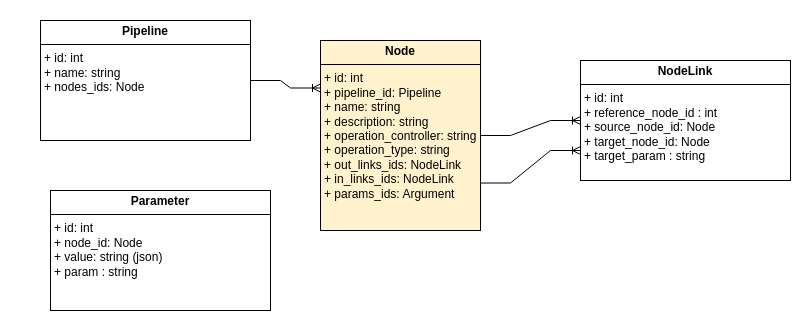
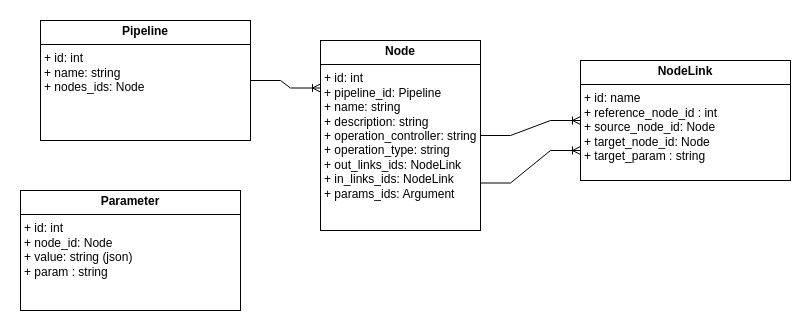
- <mxCell id="4" value="&lt;p style=&quot;margin: 0px ; margin-top: 4px ; text-align: center&quot;&gt;&lt;/p&gt;&lt;p style=&quot;text-wrap: wrap; margin: 4px 0px 0px; text-align: center;&quot;&gt;&lt;b&gt;NodeLink&lt;/b&gt;&lt;/p&gt;&lt;hr style=&quot;text-wrap: wrap; border-style: solid;&quot; size=&quot;1&quot;&gt;&lt;p style=&quot;margin: 0px ; margin-left: 4px&quot;&gt;+ id: int&lt;/p&gt;&lt;p style=&quot;margin: 0px ; margin-left: 4px&quot;&gt;&lt;span style=&quot;text-wrap: wrap;&quot;&gt;+ reference_node_id : int&lt;/span&gt;&lt;br&gt;&lt;/p&gt;&lt;p style=&quot;margin: 0px 0px 0px 4px;&quot;&gt;&lt;span style=&quot;text-wrap: wrap;&quot;&gt;+ source_node_id: Node&lt;/span&gt;&lt;/p&gt;&lt;p style=&quot;margin: 0px 0px 0px 4px;&quot;&gt;&lt;span style=&quot;text-wrap: wrap;&quot;&gt;+&amp;nbsp;&lt;/span&gt;&lt;span style=&quot;text-wrap: wrap;&quot;&gt;target_node_id&lt;/span&gt;&lt;span style=&quot;text-wrap: wrap;&quot;&gt;:&amp;nbsp;&lt;/span&gt;&lt;span style=&quot;text-wrap: wrap; background-color: initial;&quot;&gt;Node&lt;/span&gt;&lt;/p&gt;&lt;p style=&quot;margin: 0px 0px 0px 4px;&quot;&gt;&lt;span style=&quot;text-wrap: wrap;&quot;&gt;+ target_param : string&lt;/span&gt;&lt;/p&gt;" style="verticalAlign=top;align=left;overflow=fill;fontSize=12;fontFamily=Helvetica;html=1;rounded=0;shadow=0;comic=0;labelBackgroundColor=none;strokeWidth=1" parent="1" vertex="1"><mxGeometry x="580" y="60" width="210" height="120" as="geometry" /></mxCell>
+ <mxCell id="4" value="&lt;p style=&quot;margin: 0px ; margin-top: 4px ; text-align: center&quot;&gt;&lt;/p&gt;&lt;p style=&quot;text-wrap: wrap; margin: 4px 0px 0px; text-align: center;&quot;&gt;&lt;b&gt;NodeLink&lt;/b&gt;&lt;/p&gt;&lt;hr style=&quot;text-wrap: wrap; border-style: solid;&quot; size=&quot;1&quot;&gt;&lt;p style=&quot;margin: 0px ; margin-left: 4px&quot;&gt;+ id: name&lt;/p&gt;&lt;p style=&quot;margin: 0px ; margin-left: 4px&quot;&gt;&lt;span style=&quot;text-wrap: wrap;&quot;&gt;+ reference_node_id : int&lt;/span&gt;&lt;br&gt;&lt;/p&gt;&lt;p style=&quot;margin: 0px 0px 0px 4px;&quot;&gt;&lt;span style=&quot;text-wrap: wrap;&quot;&gt;+ source_node_id: Node&lt;/span&gt;&lt;/p&gt;&lt;p style=&quot;margin: 0px 0px 0px 4px;&quot;&gt;&lt;span style=&quot;text-wrap: wrap;&quot;&gt;+&amp;nbsp;&lt;/span&gt;&lt;span style=&quot;text-wrap: wrap;&quot;&gt;target_node_id&lt;/span&gt;&lt;span style=&quot;text-wrap: wrap;&quot;&gt;:&amp;nbsp;&lt;/span&gt;&lt;span style=&quot;text-wrap: wrap; background-color: initial;&quot;&gt;Node&lt;/span&gt;&lt;/p&gt;&lt;p style=&quot;margin: 0px 0px 0px 4px;&quot;&gt;&lt;span style=&quot;text-wrap: wrap;&quot;&gt;+ target_param : string&lt;/span&gt;&lt;/p&gt;" style="verticalAlign=top;align=left;overflow=fill;fontSize=12;fontFamily=Helvetica;html=1;rounded=0;shadow=0;comic=0;labelBackgroundColor=none;strokeWidth=1" parent="1" vertex="1"><mxGeometry x="580" y="60" width="210" height="120" as="geometry" /></mxCell>
- <mxCell id="3" value="&lt;p style=&quot;margin: 0px ; margin-top: 4px ; text-align: center&quot;&gt;&lt;/p&gt;&lt;p style=&quot;text-wrap: wrap; margin: 4px 0px 0px; text-align: center;&quot;&gt;&lt;b&gt;Node&lt;/b&gt;&lt;/p&gt;&lt;hr style=&quot;text-wrap: wrap; border-style: solid;&quot; size=&quot;1&quot;&gt;&lt;p style=&quot;margin: 0px ; margin-left: 4px&quot;&gt;+ id: int&lt;/p&gt;&lt;p style=&quot;margin: 0px ; margin-left: 4px&quot;&gt;&lt;span style=&quot;text-wrap: wrap;&quot;&gt;+ pipeline_id: Pipeline&lt;/span&gt;&lt;br&gt;&lt;/p&gt;&lt;p style=&quot;margin: 0px ; margin-left: 4px&quot;&gt;&lt;span style=&quot;text-wrap: wrap;&quot;&gt;+ name: string&lt;/span&gt;&lt;br&gt;&lt;/p&gt;&lt;p style=&quot;margin: 0px ; margin-left: 4px&quot;&gt;&lt;span style=&quot;text-wrap: wrap;&quot;&gt;+ description: string&lt;/span&gt;&lt;/p&gt;&lt;p style=&quot;margin: 0px 0px 0px 4px;&quot;&gt;&lt;span style=&quot;text-wrap: wrap;&quot;&gt;+ operation_controller: string&lt;/span&gt;&lt;/p&gt;&lt;p style=&quot;margin: 0px 0px 0px 4px;&quot;&gt;&lt;span style=&quot;text-wrap: wrap; background-color: initial;&quot;&gt;+ operation_type: string&lt;/span&gt;&lt;/p&gt;&lt;p style=&quot;margin: 0px 0px 0px 4px;&quot;&gt;&lt;span style=&quot;text-wrap: wrap;&quot;&gt;+ out_links_ids:&amp;nbsp;&lt;/span&gt;&lt;span style=&quot;text-wrap: wrap; background-color: initial;&quot;&gt;NodeLink&lt;/span&gt;&lt;/p&gt;&lt;p style=&quot;margin: 0px 0px 0px 4px;&quot;&gt;&lt;span style=&quot;text-wrap: wrap;&quot;&gt;+ in_links_ids: NodeLink&lt;/span&gt;&lt;/p&gt;&lt;p style=&quot;margin: 0px 0px 0px 4px;&quot;&gt;&lt;span style=&quot;text-wrap: wrap;&quot;&gt;+ params_ids: Argument&lt;/span&gt;&lt;/p&gt;" style="verticalAlign=top;align=left;overflow=fill;fontSize=12;fontFamily=Helvetica;html=1;rounded=0;shadow=0;comic=0;labelBackgroundColor=none;strokeWidth=1;fillColor=#fff2cc;" parent="1" vertex="1"><mxGeometry x="320" y="40" width="160" height="190" as="geometry" /></mxCell>
+ <mxCell id="3" value="&lt;p style=&quot;margin: 0px ; margin-top: 4px ; text-align: center&quot;&gt;&lt;/p&gt;&lt;p style=&quot;text-wrap: wrap; margin: 4px 0px 0px; text-align: center;&quot;&gt;&lt;b&gt;Node&lt;/b&gt;&lt;/p&gt;&lt;hr style=&quot;text-wrap: wrap; border-style: solid;&quot; size=&quot;1&quot;&gt;&lt;p style=&quot;margin: 0px ; margin-left: 4px&quot;&gt;+ id: int&lt;/p&gt;&lt;p style=&quot;margin: 0px ; margin-left: 4px&quot;&gt;&lt;span style=&quot;text-wrap: wrap;&quot;&gt;+ pipeline_id: Pipeline&lt;/span&gt;&lt;br&gt;&lt;/p&gt;&lt;p style=&quot;margin: 0px ; margin-left: 4px&quot;&gt;&lt;span style=&quot;text-wrap: wrap;&quot;&gt;+ name: string&lt;/span&gt;&lt;br&gt;&lt;/p&gt;&lt;p style=&quot;margin: 0px ; margin-left: 4px&quot;&gt;&lt;span style=&quot;text-wrap: wrap;&quot;&gt;+ description: string&lt;/span&gt;&lt;/p&gt;&lt;p style=&quot;margin: 0px 0px 0px 4px;&quot;&gt;&lt;span style=&quot;text-wrap: wrap;&quot;&gt;+ operation_controller: string&lt;/span&gt;&lt;/p&gt;&lt;p style=&quot;margin: 0px 0px 0px 4px;&quot;&gt;&lt;span style=&quot;text-wrap: wrap; background-color: initial;&quot;&gt;+ operation_type: string&lt;/span&gt;&lt;/p&gt;&lt;p style=&quot;margin: 0px 0px 0px 4px;&quot;&gt;&lt;span style=&quot;text-wrap: wrap;&quot;&gt;+ out_links_ids:&amp;nbsp;&lt;/span&gt;&lt;span style=&quot;text-wrap: wrap; background-color: initial;&quot;&gt;NodeLink&lt;/span&gt;&lt;/p&gt;&lt;p style=&quot;margin: 0px 0px 0px 4px;&quot;&gt;&lt;span style=&quot;text-wrap: wrap;&quot;&gt;+ in_links_ids: NodeLink&lt;/span&gt;&lt;/p&gt;&lt;p style=&quot;margin: 0px 0px 0px 4px;&quot;&gt;&lt;span style=&quot;text-wrap: wrap;&quot;&gt;+ params_ids: Argument&lt;/span&gt;&lt;/p&gt;" style="verticalAlign=top;align=left;overflow=fill;fontSize=12;fontFamily=Helvetica;html=1;rounded=0;shadow=0;comic=0;labelBackgroundColor=none;strokeWidth=1" parent="1" vertex="1"><mxGeometry x="320" y="40" width="160" height="190" as="geometry" /></mxCell>
- <mxCell id="6" value="&lt;p style=&quot;margin: 0px ; margin-top: 4px ; text-align: center&quot;&gt;&lt;/p&gt;&lt;p style=&quot;text-wrap: wrap; margin: 4px 0px 0px; text-align: center;&quot;&gt;&lt;b&gt;Parameter&lt;/b&gt;&lt;/p&gt;&lt;hr style=&quot;text-wrap: wrap; border-style: solid;&quot; size=&quot;1&quot;&gt;&lt;p style=&quot;margin: 0px ; margin-left: 4px&quot;&gt;+ id: int&lt;/p&gt;&lt;p style=&quot;margin: 0px ; margin-left: 4px&quot;&gt;&lt;span style=&quot;background-color: initial;&quot;&gt;+ node_id: Node&lt;/span&gt;&lt;/p&gt;&lt;p style=&quot;margin: 0px ; margin-left: 4px&quot;&gt;+ value: string (json)&lt;/p&gt;&lt;p style=&quot;margin: 0px ; margin-left: 4px&quot;&gt;&lt;span style=&quot;background-color: initial;&quot;&gt;+ param : string&lt;/span&gt;&lt;/p&gt;" style="verticalAlign=top;align=left;overflow=fill;fontSize=12;fontFamily=Helvetica;html=1;rounded=0;shadow=0;comic=0;labelBackgroundColor=none;strokeWidth=1" parent="1" vertex="1"><mxGeometry x="50" y="190" width="220" height="120" as="geometry" /></mxCell>
+ <mxCell id="6" value="&lt;p style=&quot;margin: 0px ; margin-top: 4px ; text-align: center&quot;&gt;&lt;/p&gt;&lt;p style=&quot;text-wrap: wrap; margin: 4px 0px 0px; text-align: center;&quot;&gt;&lt;b&gt;Parameter&lt;/b&gt;&lt;/p&gt;&lt;hr style=&quot;text-wrap: wrap; border-style: solid;&quot; size=&quot;1&quot;&gt;&lt;p style=&quot;margin: 0px ; margin-left: 4px&quot;&gt;+ id: int&lt;/p&gt;&lt;p style=&quot;margin: 0px ; margin-left: 4px&quot;&gt;&lt;span style=&quot;background-color: initial;&quot;&gt;+ node_id: Node&lt;/span&gt;&lt;/p&gt;&lt;p style=&quot;margin: 0px ; margin-left: 4px&quot;&gt;+ value: string (json)&lt;/p&gt;&lt;p style=&quot;margin: 0px ; margin-left: 4px&quot;&gt;&lt;span style=&quot;background-color: initial;&quot;&gt;+ param : string&lt;/span&gt;&lt;/p&gt;" style="verticalAlign=top;align=left;overflow=fill;fontSize=12;fontFamily=Helvetica;html=1;rounded=0;shadow=0;comic=0;labelBackgroundColor=none;strokeWidth=1" parent="1" vertex="1"><mxGeometry x="20" y="190" width="220" height="120" as="geometry" /></mxCell>
